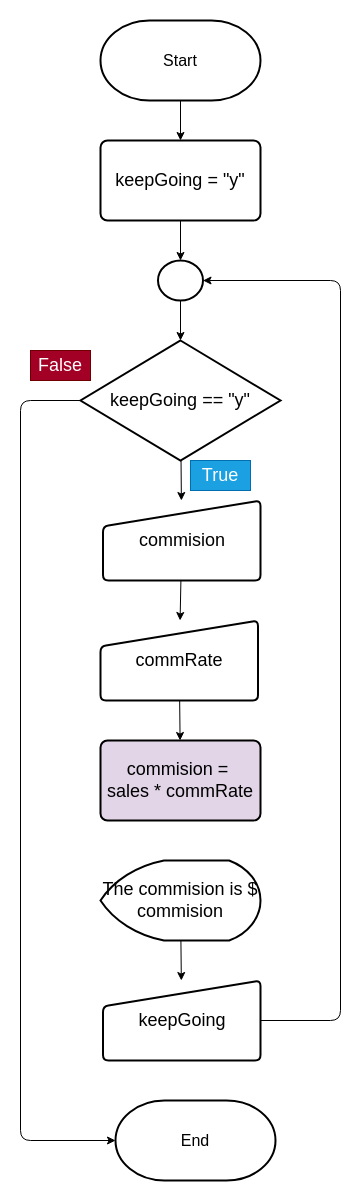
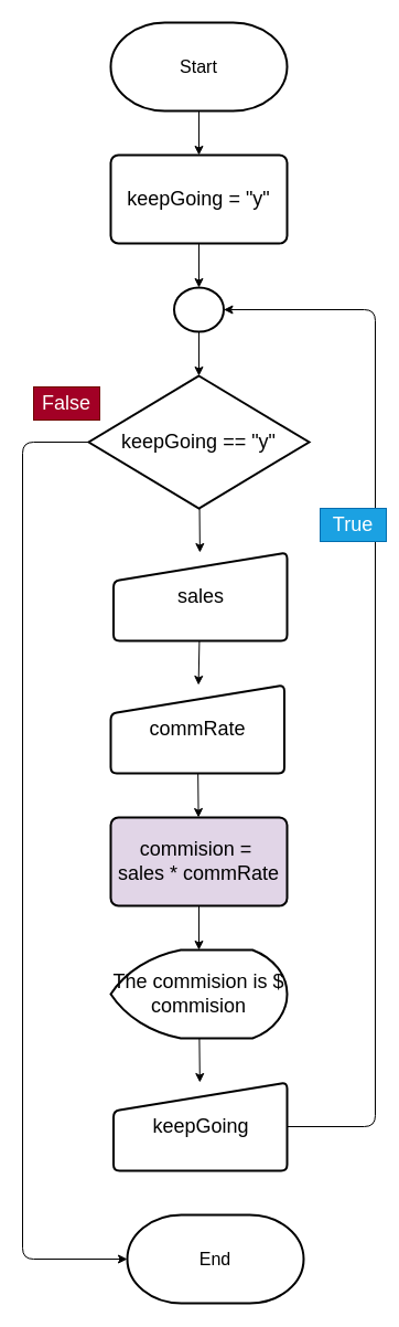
- <mxCell id="22" value="True" style="text;html=1;strokeColor=#006EAF;fillColor=#1ba1e2;align=center;verticalAlign=middle;whiteSpace=wrap;rounded=0;fontSize=18;fontColor=#ffffff;" vertex="1" parent="1"><mxGeometry x="190" y="460" width="60" height="30" as="geometry" /></mxCell>
+ <mxCell id="22" value="True" style="text;html=1;strokeColor=#006EAF;fillColor=#1ba1e2;align=center;verticalAlign=middle;whiteSpace=wrap;rounded=0;fontSize=18;fontColor=#ffffff;" vertex="1" parent="1"><mxGeometry x="290" y="460" width="60" height="30" as="geometry" /></mxCell>
- <mxCell id="12" value="commision" style="html=1;strokeWidth=2;shape=manualInput;whiteSpace=wrap;rounded=1;size=26;arcSize=11;fontSize=18;" vertex="1" parent="1"><mxGeometry x="102.5" y="500" width="157.5" height="80" as="geometry" /></mxCell>
+ <mxCell id="12" value="sales" style="html=1;strokeWidth=2;shape=manualInput;whiteSpace=wrap;rounded=1;size=26;arcSize=11;fontSize=18;" vertex="1" parent="1"><mxGeometry x="102.5" y="500" width="157.5" height="80" as="geometry" /></mxCell>
+ <mxCell id="15" value="" style="edgeStyle=none;html=1;fontSize=18;" edge="1" parent="1" source="16" target="18"><mxGeometry relative="1" as="geometry" /></mxCell>
